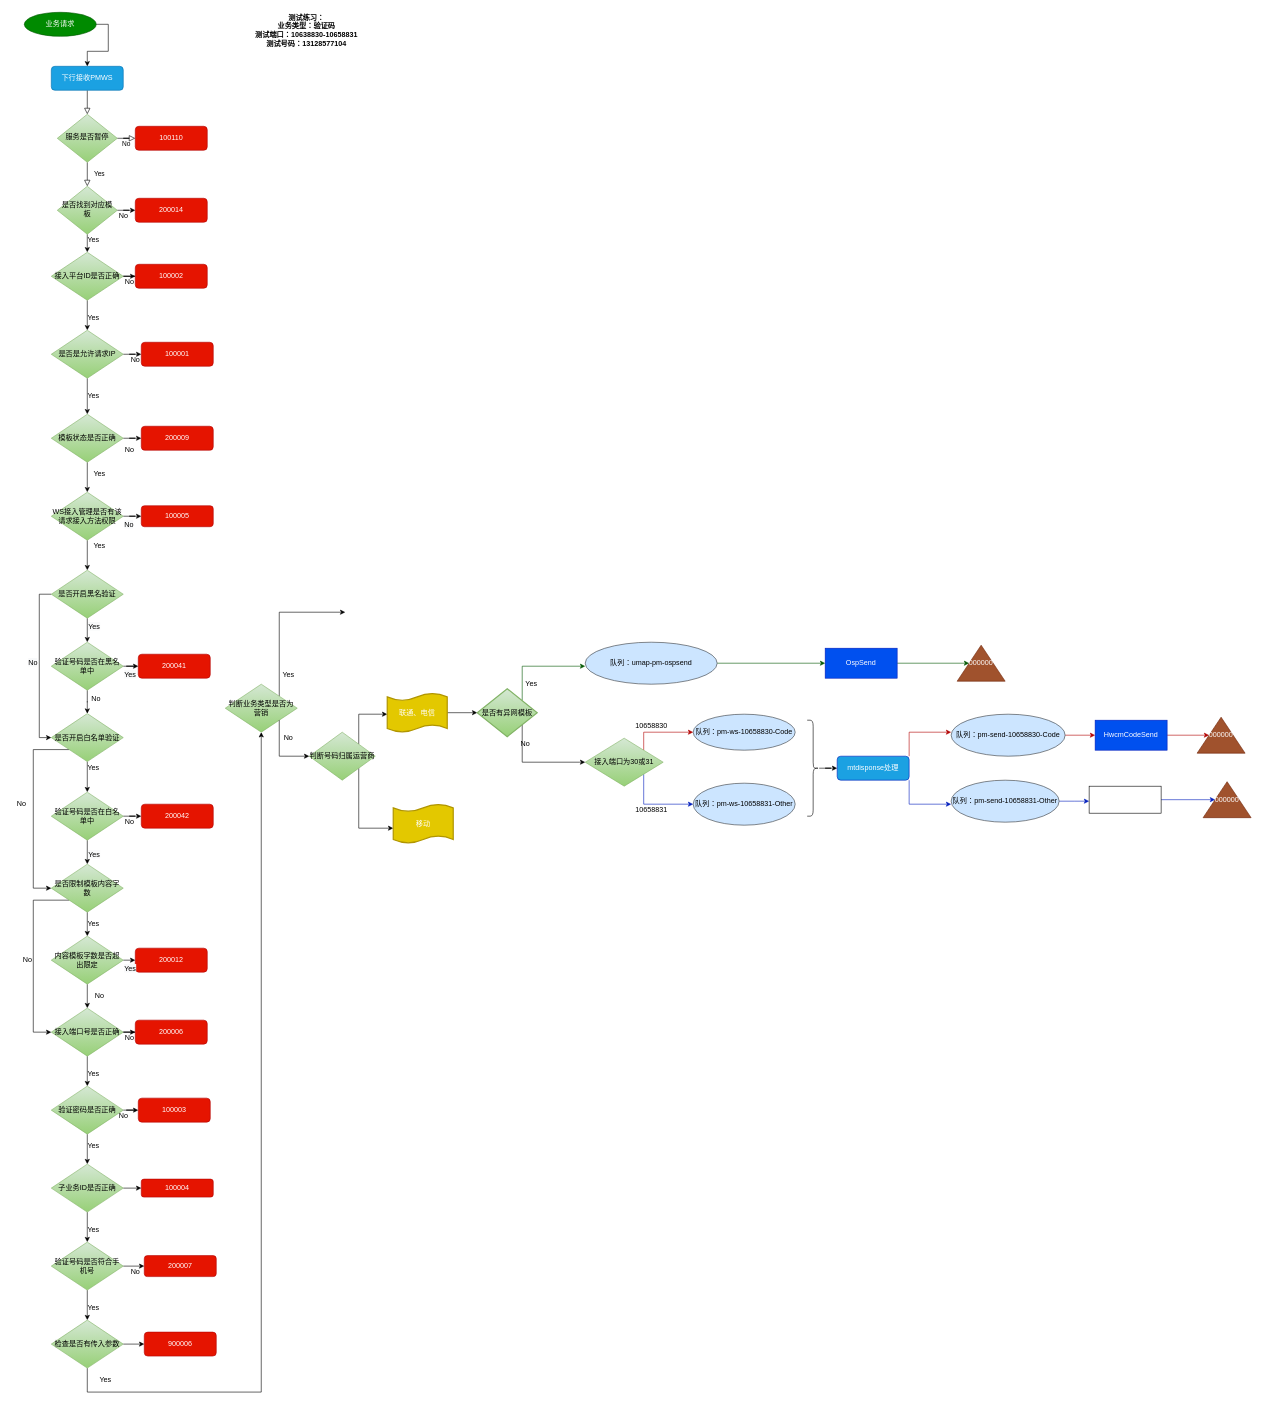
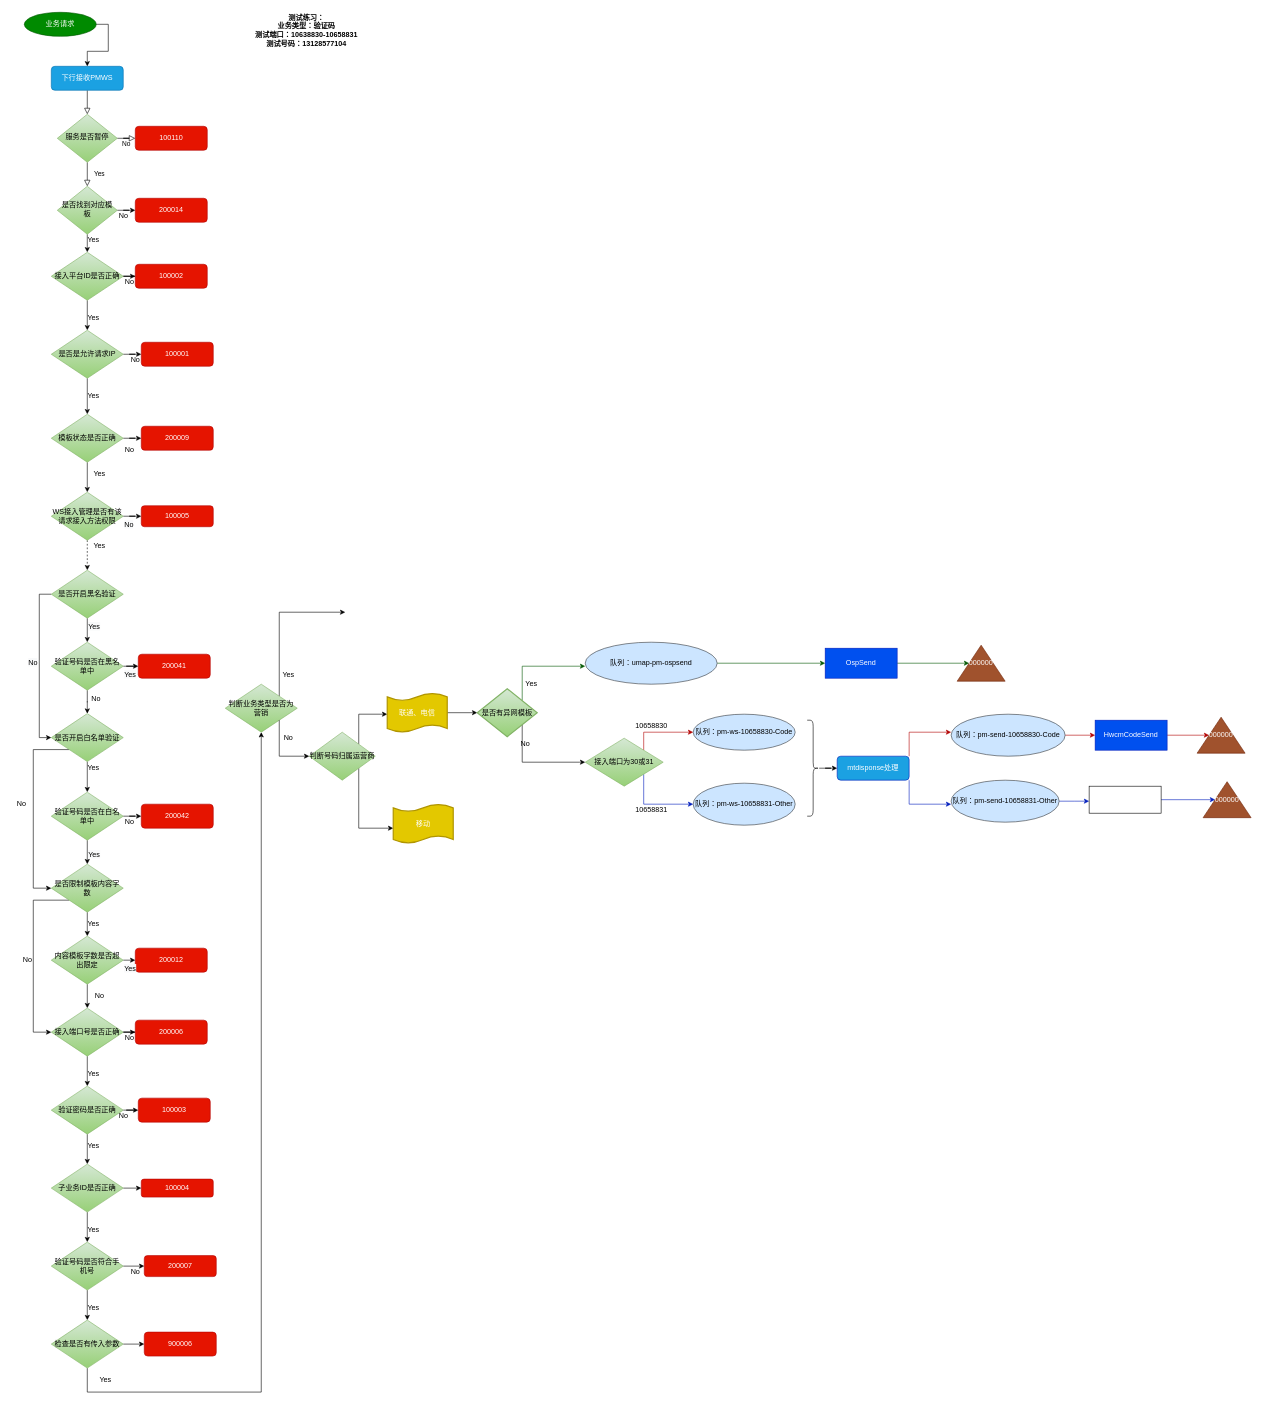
- <mxCell id="33" value="" style="edgeStyle=orthogonalEdgeStyle;rounded=0;orthogonalLoop=1;jettySize=auto;html=1;" edge="1" parent="1" source="35" target="39"><mxGeometry relative="1" as="geometry" /></mxCell>
+ <mxCell id="33" value="" style="edgeStyle=orthogonalEdgeStyle;rounded=0;orthogonalLoop=1;jettySize=auto;html=1;dashed=1;" edge="1" parent="1" source="35" target="39"><mxGeometry relative="1" as="geometry" /></mxCell>
